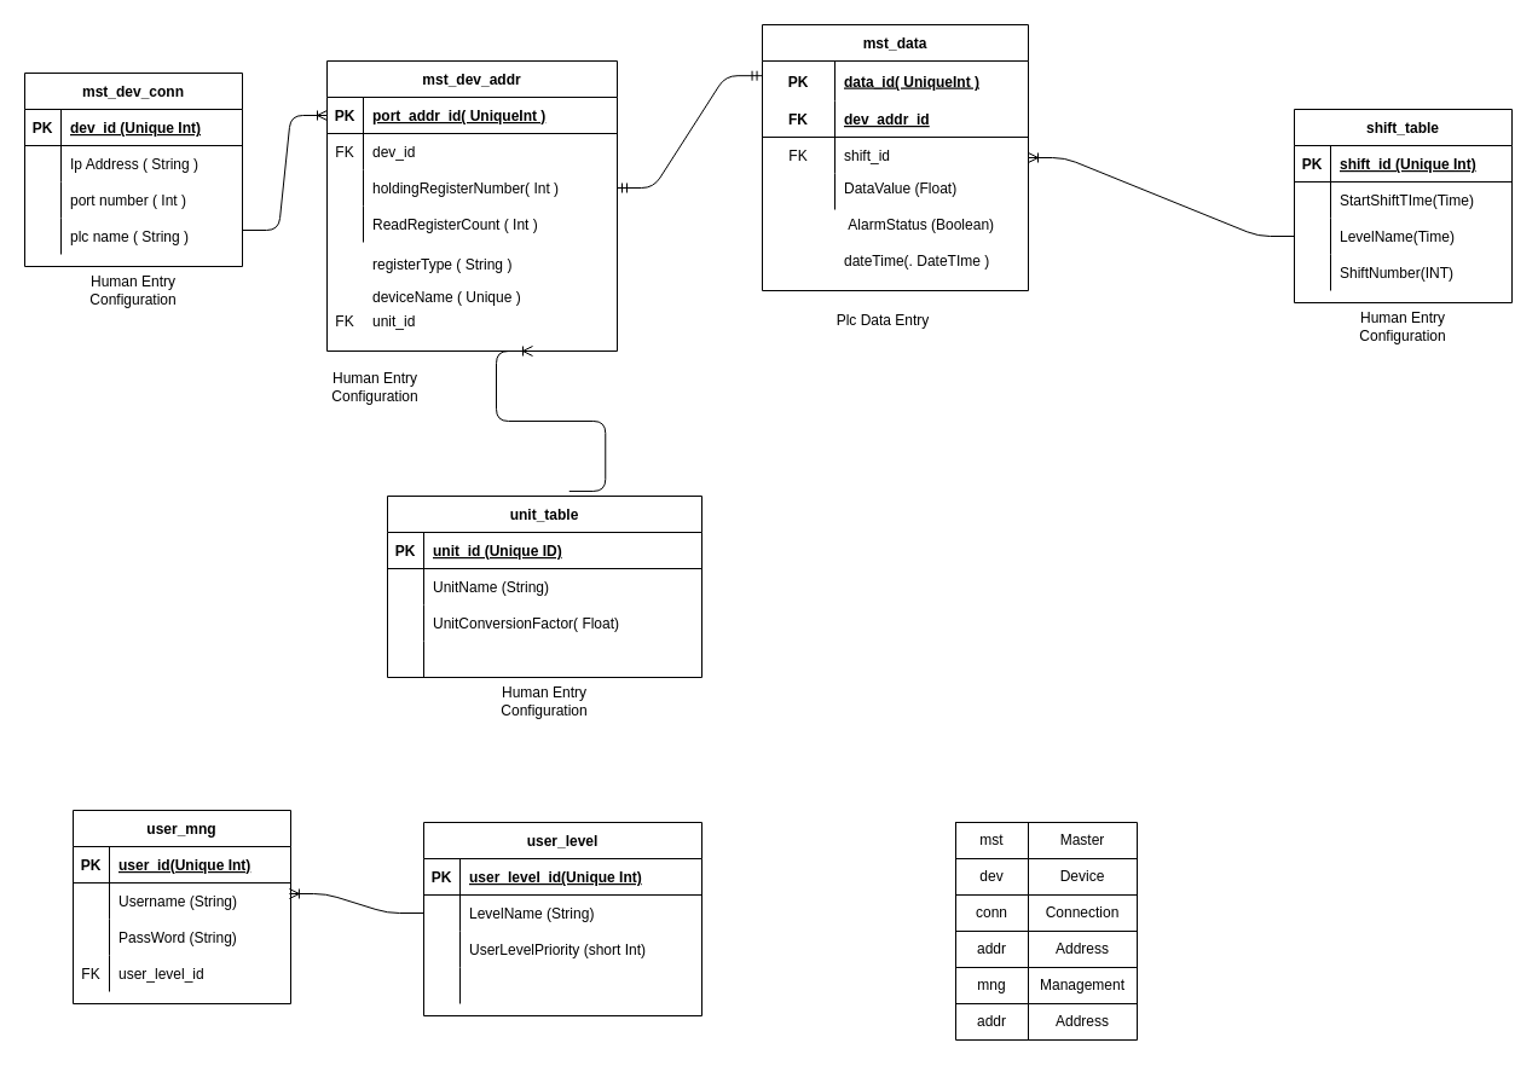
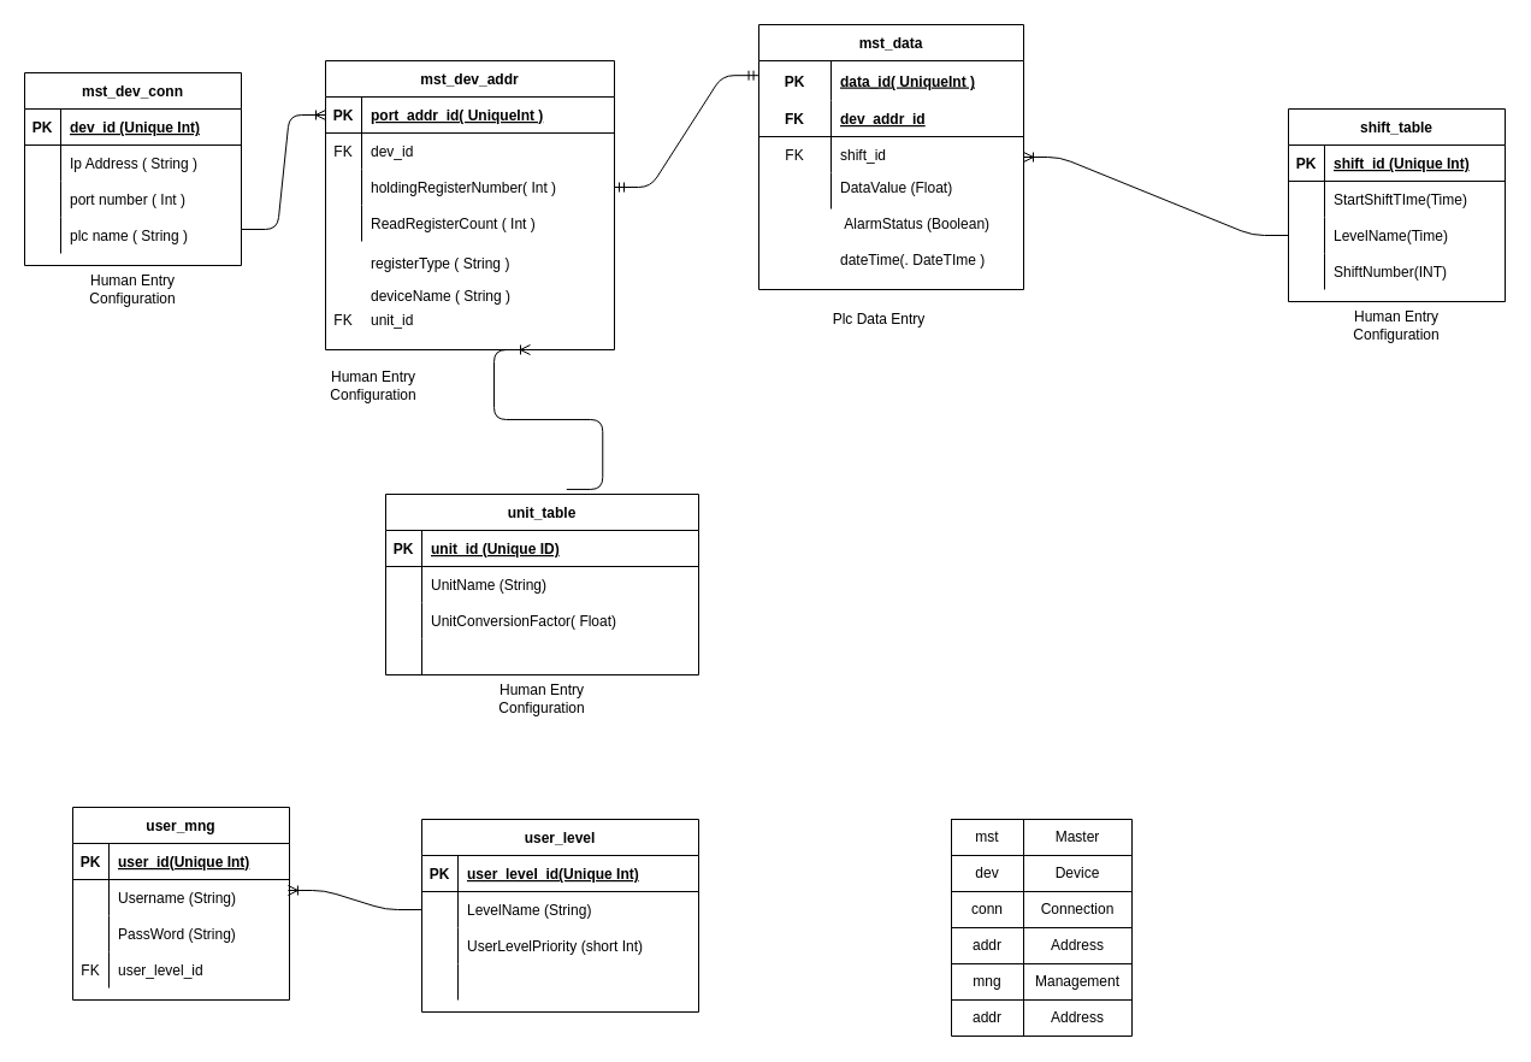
- <mxCell id="59" value="deviceName ( Unique )" style="shape=partialRectangle;connectable=0;fillColor=none;top=0;left=0;bottom=0;right=0;align=left;spacingLeft=6;overflow=hidden;" parent="57" vertex="1"><mxGeometry x="30" width="150" height="30" as="geometry" /></mxCell>
+ <mxCell id="59" value="deviceName ( String )" style="shape=partialRectangle;connectable=0;fillColor=none;top=0;left=0;bottom=0;right=0;align=left;spacingLeft=6;overflow=hidden;" parent="57" vertex="1"><mxGeometry x="30" width="150" height="30" as="geometry" /></mxCell>
